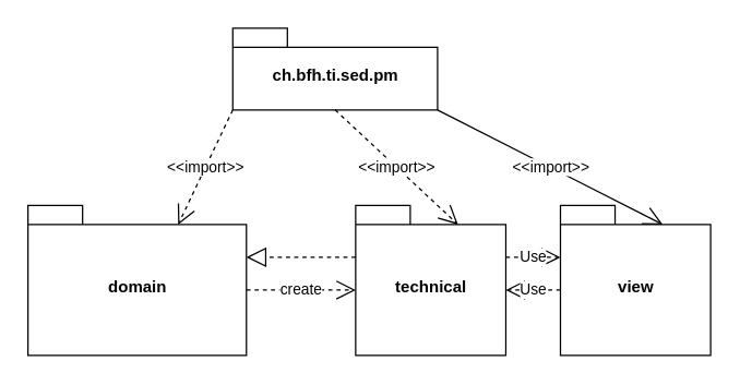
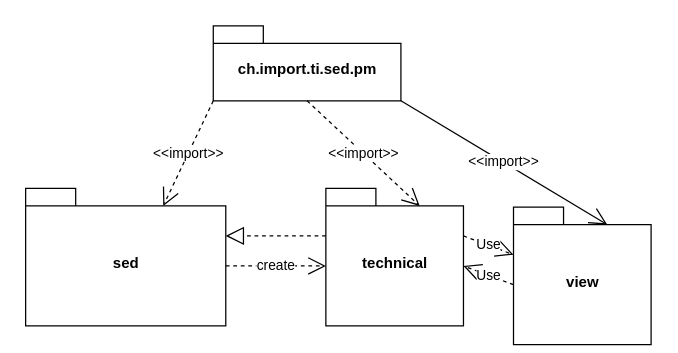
- <mxCell id="2" value="ch.bfh.ti.sed.pm" style="shape=folder;fontStyle=1;spacingTop=10;tabWidth=40;tabHeight=14;tabPosition=left;html=1;" vertex="1" parent="1"><mxGeometry x="170" y="20" width="150" height="60" as="geometry" /></mxCell>
+ <mxCell id="2" value="ch.import.ti.sed.pm" style="shape=folder;fontStyle=1;spacingTop=10;tabWidth=40;tabHeight=14;tabPosition=left;html=1;" vertex="1" parent="1"><mxGeometry x="170" y="20" width="150" height="60" as="geometry" /></mxCell>
- <mxCell id="5" value="view" style="shape=folder;fontStyle=1;spacingTop=10;tabWidth=40;tabHeight=14;tabPosition=left;html=1;" vertex="1" parent="1"><mxGeometry x="410" y="150" width="110" height="110" as="geometry" /></mxCell>
+ <mxCell id="5" value="view" style="shape=folder;fontStyle=1;spacingTop=10;tabWidth=40;tabHeight=14;tabPosition=left;html=1;" vertex="1" parent="1"><mxGeometry x="410" y="165" width="110" height="110" as="geometry" /></mxCell>
- <mxCell id="3" value="domain" style="shape=folder;fontStyle=1;spacingTop=10;tabWidth=40;tabHeight=14;tabPosition=left;html=1;" vertex="1" parent="1"><mxGeometry x="20" y="150" width="160" height="110" as="geometry" /></mxCell>
+ <mxCell id="3" value="sed" style="shape=folder;fontStyle=1;spacingTop=10;tabWidth=40;tabHeight=14;tabPosition=left;html=1;" vertex="1" parent="1"><mxGeometry x="20" y="150" width="160" height="110" as="geometry" /></mxCell>
